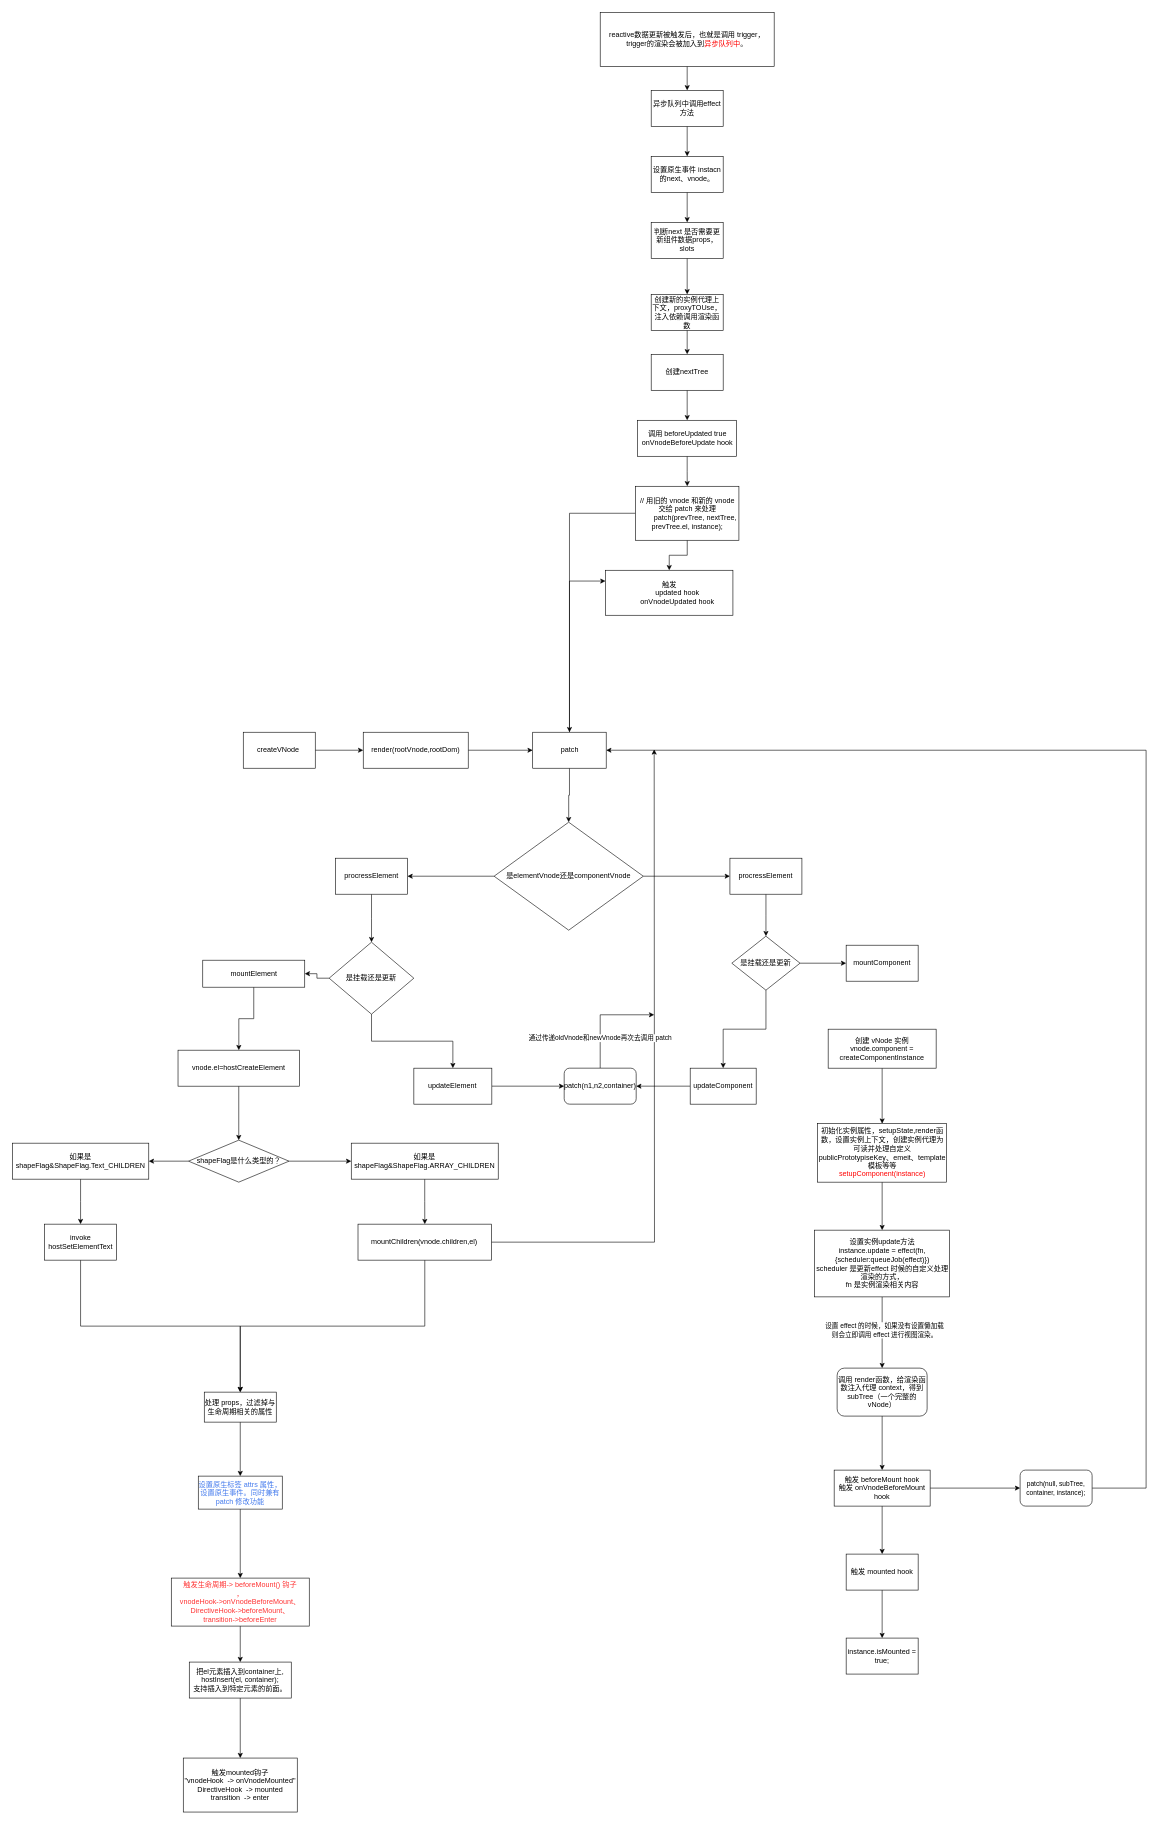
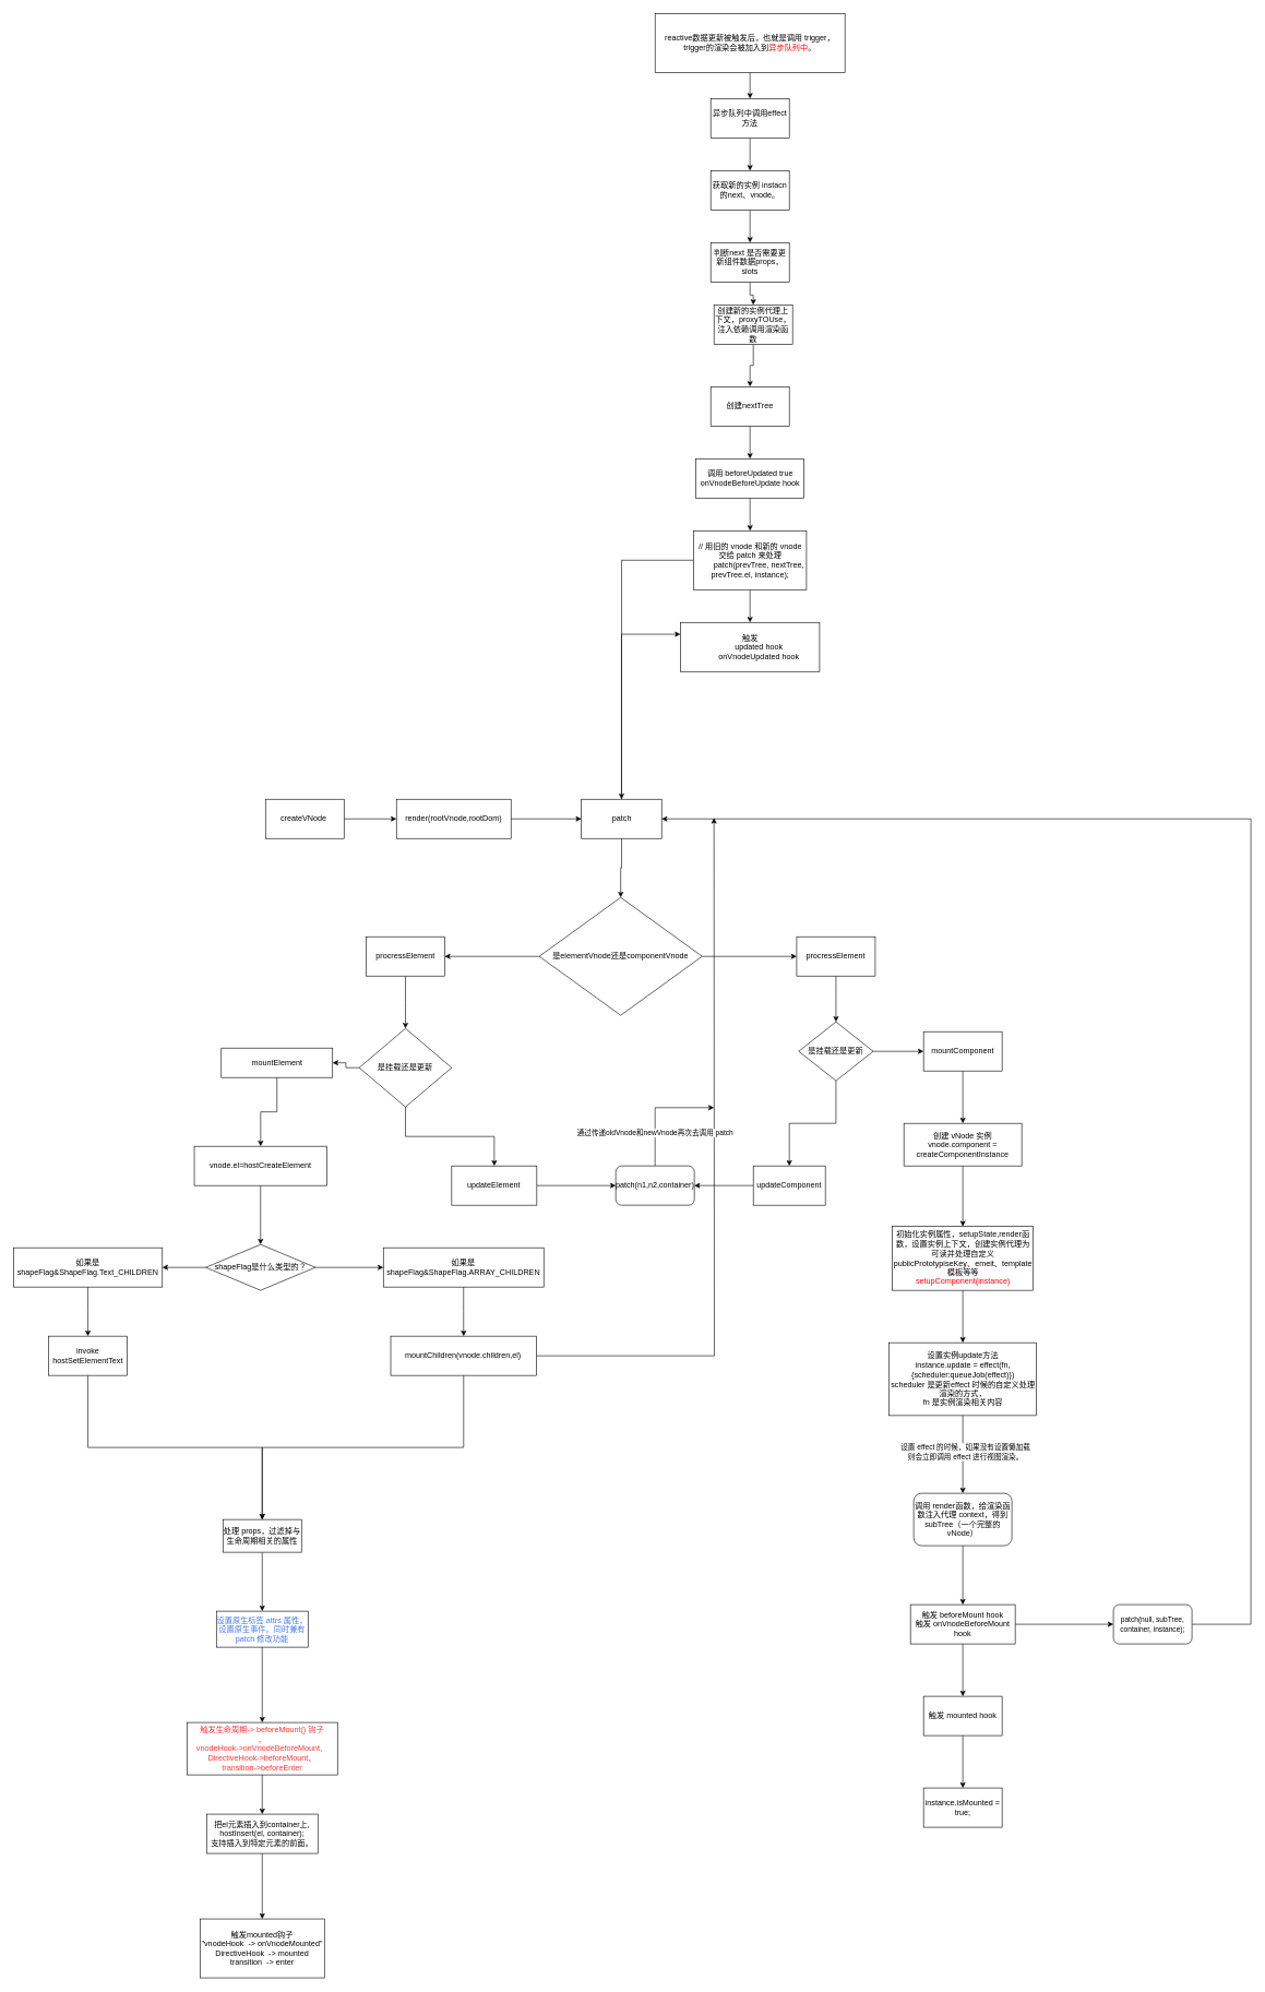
- <mxCell id="78" value="设置原生事件 instacn 的next、vnode。" style="whiteSpace=wrap;html=1;rounded=0;" vertex="1" parent="1"><mxGeometry x="1085" y="260" width="120" height="60" as="geometry" /></mxCell>
+ <mxCell id="78" value="获取新的实例 instacn 的next、vnode。" style="whiteSpace=wrap;html=1;rounded=0;" vertex="1" parent="1"><mxGeometry x="1085" y="260" width="120" height="60" as="geometry" /></mxCell>
- <mxCell id="82" value="创建新的实例代理上下文，proxyTOUse，&lt;br&gt;注入依赖调用渲染函数" style="whiteSpace=wrap;html=1;rounded=0;" vertex="1" parent="1"><mxGeometry x="1085" y="490" width="120" height="60" as="geometry" /></mxCell>
+ <mxCell id="82" value="创建新的实例代理上下文，proxyTOUse，&lt;br&gt;注入依赖调用渲染函数" style="whiteSpace=wrap;html=1;rounded=0;" vertex="1" parent="1"><mxGeometry x="1090" y="465" width="120" height="60" as="geometry" /></mxCell>
- <mxCell id="90" value="触发&lt;br&gt;&amp;nbsp; &amp;nbsp; &amp;nbsp; &amp;nbsp; updated hook&lt;br&gt;&amp;nbsp; &amp;nbsp; &amp;nbsp; &amp;nbsp; onVnodeUpdated hook" style="whiteSpace=wrap;html=1;rounded=0;" vertex="1" parent="1"><mxGeometry x="1008.75" y="950" width="212.5" height="75" as="geometry" /></mxCell>
+ <mxCell id="90" value="触发&lt;br&gt;&amp;nbsp; &amp;nbsp; &amp;nbsp; &amp;nbsp; updated hook&lt;br&gt;&amp;nbsp; &amp;nbsp; &amp;nbsp; &amp;nbsp; onVnodeUpdated hook" style="whiteSpace=wrap;html=1;rounded=0;" vertex="1" parent="1"><mxGeometry x="1038.75" y="950" width="212.5" height="75" as="geometry" /></mxCell>
+ <mxCell id="49" value="" style="edgeStyle=orthogonalEdgeStyle;rounded=0;orthogonalLoop=1;jettySize=auto;html=1;" edge="1" parent="1" source="50" target="52"><mxGeometry relative="1" as="geometry" /></mxCell>
